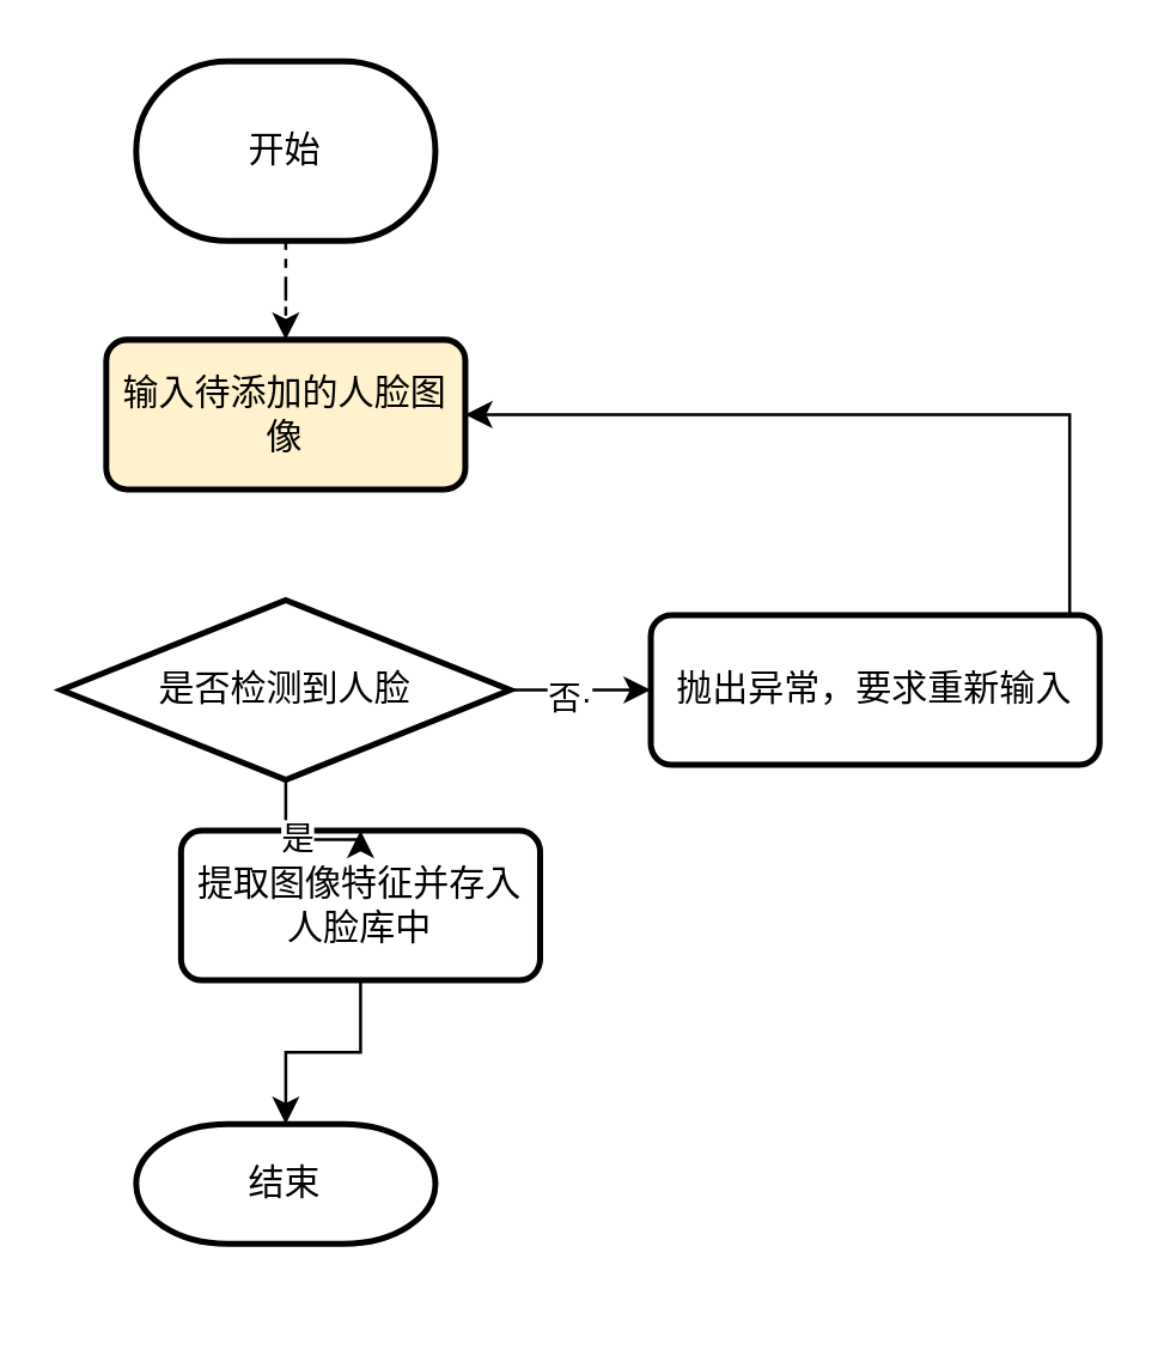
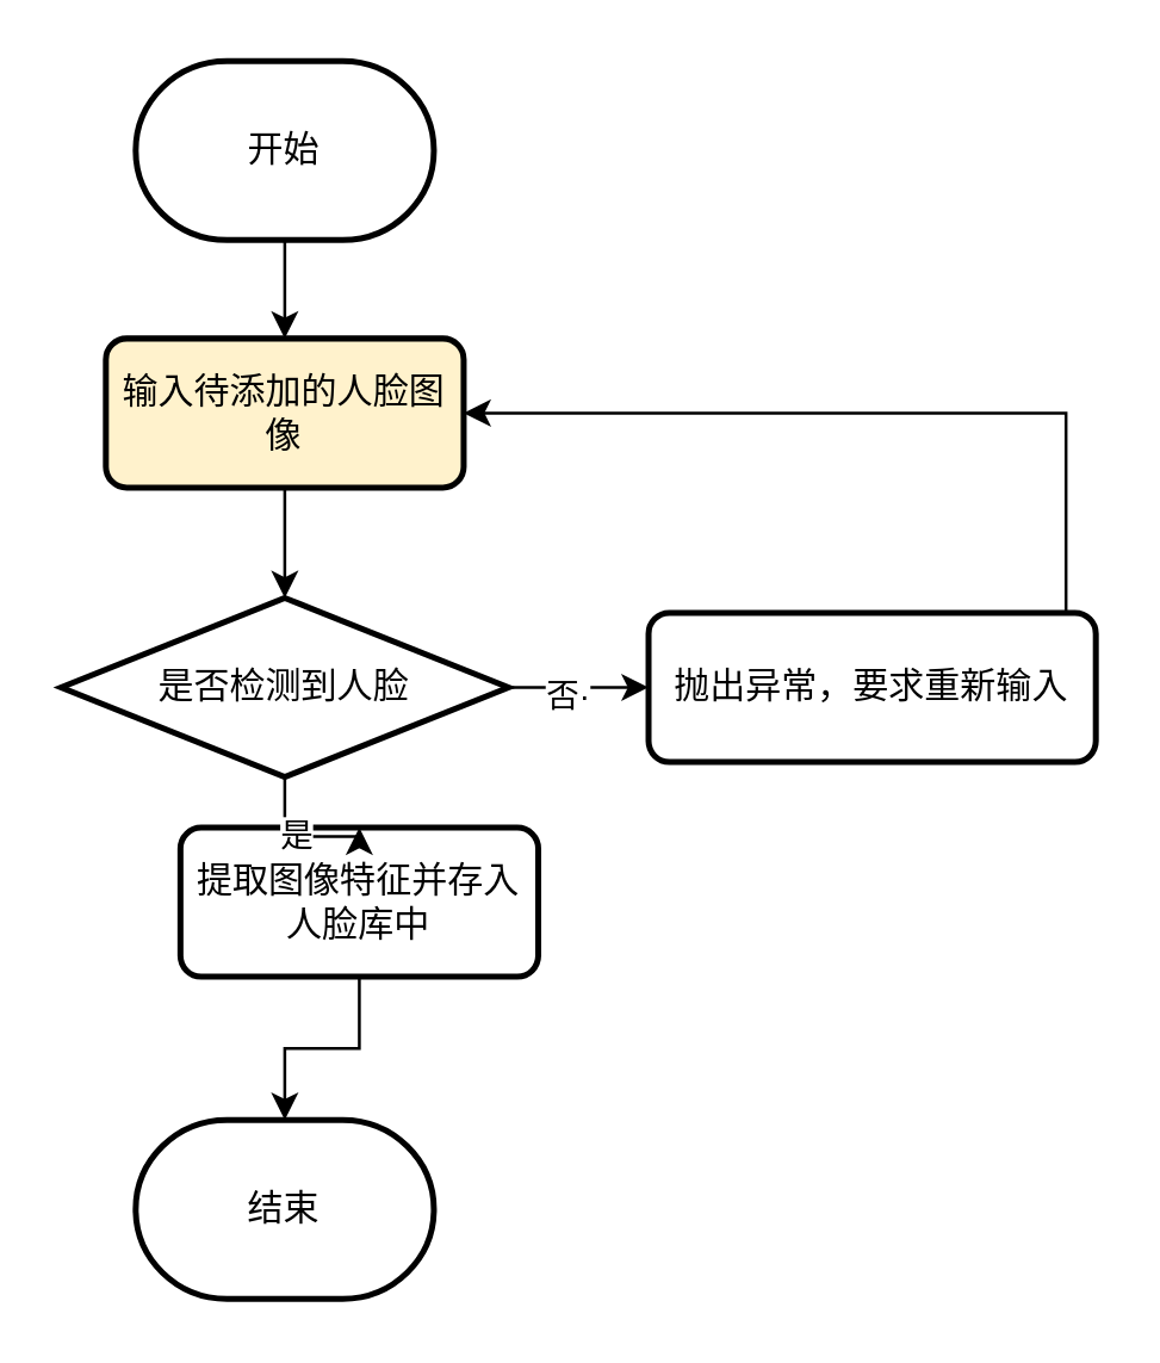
- <mxCell id="2" value="" style="edgeStyle=orthogonalEdgeStyle;rounded=0;orthogonalLoop=1;jettySize=auto;html=1;dashed=1;" edge="1" parent="1" source="3" target="5"><mxGeometry relative="1" as="geometry" /></mxCell>
+ <mxCell id="2" value="" style="edgeStyle=orthogonalEdgeStyle;rounded=0;orthogonalLoop=1;jettySize=auto;html=1;" edge="1" parent="1" source="3" target="5"><mxGeometry relative="1" as="geometry" /></mxCell>
+ <mxCell id="4" value="" style="edgeStyle=orthogonalEdgeStyle;rounded=0;orthogonalLoop=1;jettySize=auto;html=1;" edge="1" parent="1" source="5" target="13"><mxGeometry relative="1" as="geometry" /></mxCell>
- <mxCell id="14" value="结束" style="strokeWidth=2;html=1;shape=mxgraph.flowchart.terminator;whiteSpace=wrap;" vertex="1" parent="1"><mxGeometry x="45" y="375" width="100" height="40" as="geometry" /></mxCell>
+ <mxCell id="14" value="结束" style="strokeWidth=2;html=1;shape=mxgraph.flowchart.terminator;whiteSpace=wrap;" vertex="1" parent="1"><mxGeometry x="45" y="375" width="100" height="60" as="geometry" /></mxCell>
